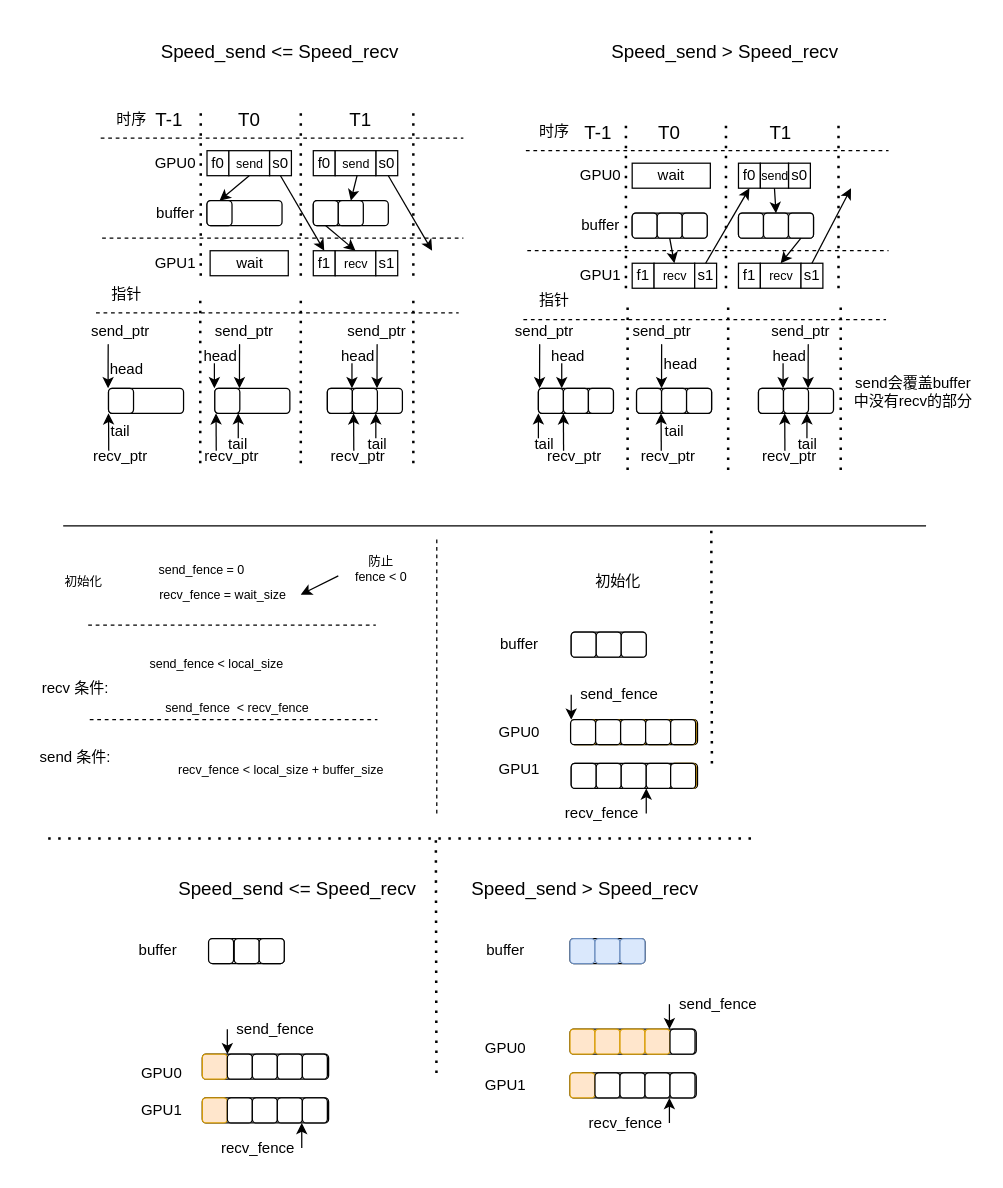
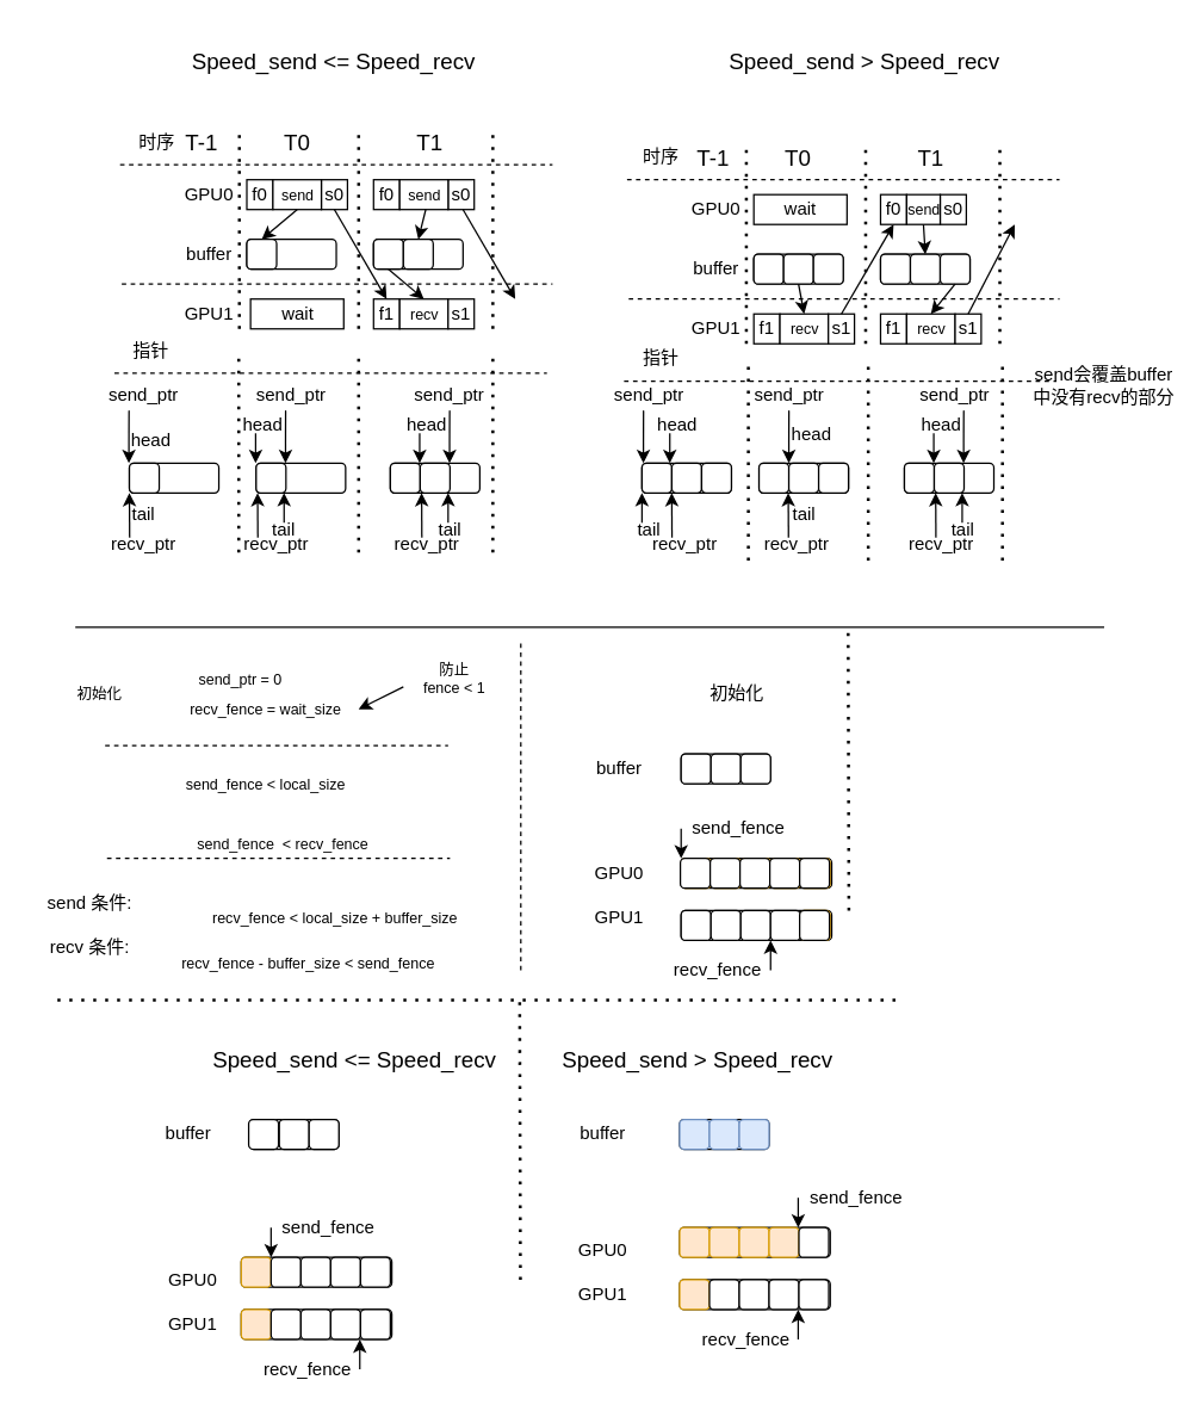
- <mxCell id="144" value="send会覆盖buffer中没有recv的部分" style="text;html=1;strokeColor=none;fillColor=none;align=center;verticalAlign=middle;whiteSpace=wrap;rounded=0;" parent="1" vertex="1"><mxGeometry x="680" y="275" width="100" height="75" as="geometry" /></mxCell>
+ <mxCell id="144" value="send会覆盖buffer中没有recv的部分" style="text;html=1;strokeColor=none;fillColor=none;align=center;verticalAlign=middle;whiteSpace=wrap;rounded=0;" parent="1" vertex="1"><mxGeometry x="690" y="220" width="100" height="75" as="geometry" /></mxCell>
- <mxCell id="158" value="send_fence = 0" style="text;html=1;strokeColor=none;fillColor=none;align=center;verticalAlign=middle;whiteSpace=wrap;rounded=0;fontSize=10;" vertex="1" parent="1"><mxGeometry x="99.25" y="445" width="123.75" height="20" as="geometry" /></mxCell>
+ <mxCell id="158" value="send_ptr = 0" style="text;html=1;strokeColor=none;fillColor=none;align=center;verticalAlign=middle;whiteSpace=wrap;rounded=0;fontSize=10;" vertex="1" parent="1"><mxGeometry x="99.25" y="445" width="123.75" height="20" as="geometry" /></mxCell>
- <mxCell id="176" value="防止&lt;br&gt;fence &amp;lt; 0" style="text;html=1;strokeColor=none;fillColor=none;align=center;verticalAlign=middle;whiteSpace=wrap;rounded=0;fontSize=10;" vertex="1" parent="1"><mxGeometry x="277.5" y="445" width="52.5" height="20" as="geometry" /></mxCell>
+ <mxCell id="176" value="防止&lt;br&gt;fence &amp;lt; 1" style="text;html=1;strokeColor=none;fillColor=none;align=center;verticalAlign=middle;whiteSpace=wrap;rounded=0;fontSize=10;" vertex="1" parent="1"><mxGeometry x="277.5" y="445" width="52.5" height="20" as="geometry" /></mxCell>
- <mxCell id="147" value="send_fence &amp;lt; local_size" style="text;html=1;strokeColor=none;fillColor=none;align=center;verticalAlign=middle;whiteSpace=wrap;rounded=0;fontSize=10;" parent="1" vertex="1"><mxGeometry x="111.25" y="520" width="123.75" height="20" as="geometry" /></mxCell>
+ <mxCell id="147" value="send_fence &amp;lt; local_size" style="text;html=1;strokeColor=none;fillColor=none;align=center;verticalAlign=middle;whiteSpace=wrap;rounded=0;fontSize=10;" parent="1" vertex="1"><mxGeometry x="116.25" y="515" width="123.75" height="20" as="geometry" /></mxCell>
- <mxCell id="151" value="recv 条件:" style="text;html=1;strokeColor=none;fillColor=none;align=center;verticalAlign=middle;whiteSpace=wrap;rounded=0;" parent="1" vertex="1"><mxGeometry x="20" y="540" width="80" height="20" as="geometry" /></mxCell>
+ <mxCell id="151" value="recv 条件:" style="text;html=1;strokeColor=none;fillColor=none;align=center;verticalAlign=middle;whiteSpace=wrap;rounded=0;" parent="1" vertex="1"><mxGeometry x="20" y="625" width="80" height="20" as="geometry" /></mxCell>
+ <mxCell id="153" value="recv_fence - buffer_size &amp;lt; send_fence" style="text;html=1;strokeColor=none;fillColor=none;align=center;verticalAlign=middle;whiteSpace=wrap;rounded=0;fontSize=10;" parent="1" vertex="1"><mxGeometry x="120" y="635" width="172.5" height="20" as="geometry" /></mxCell>
